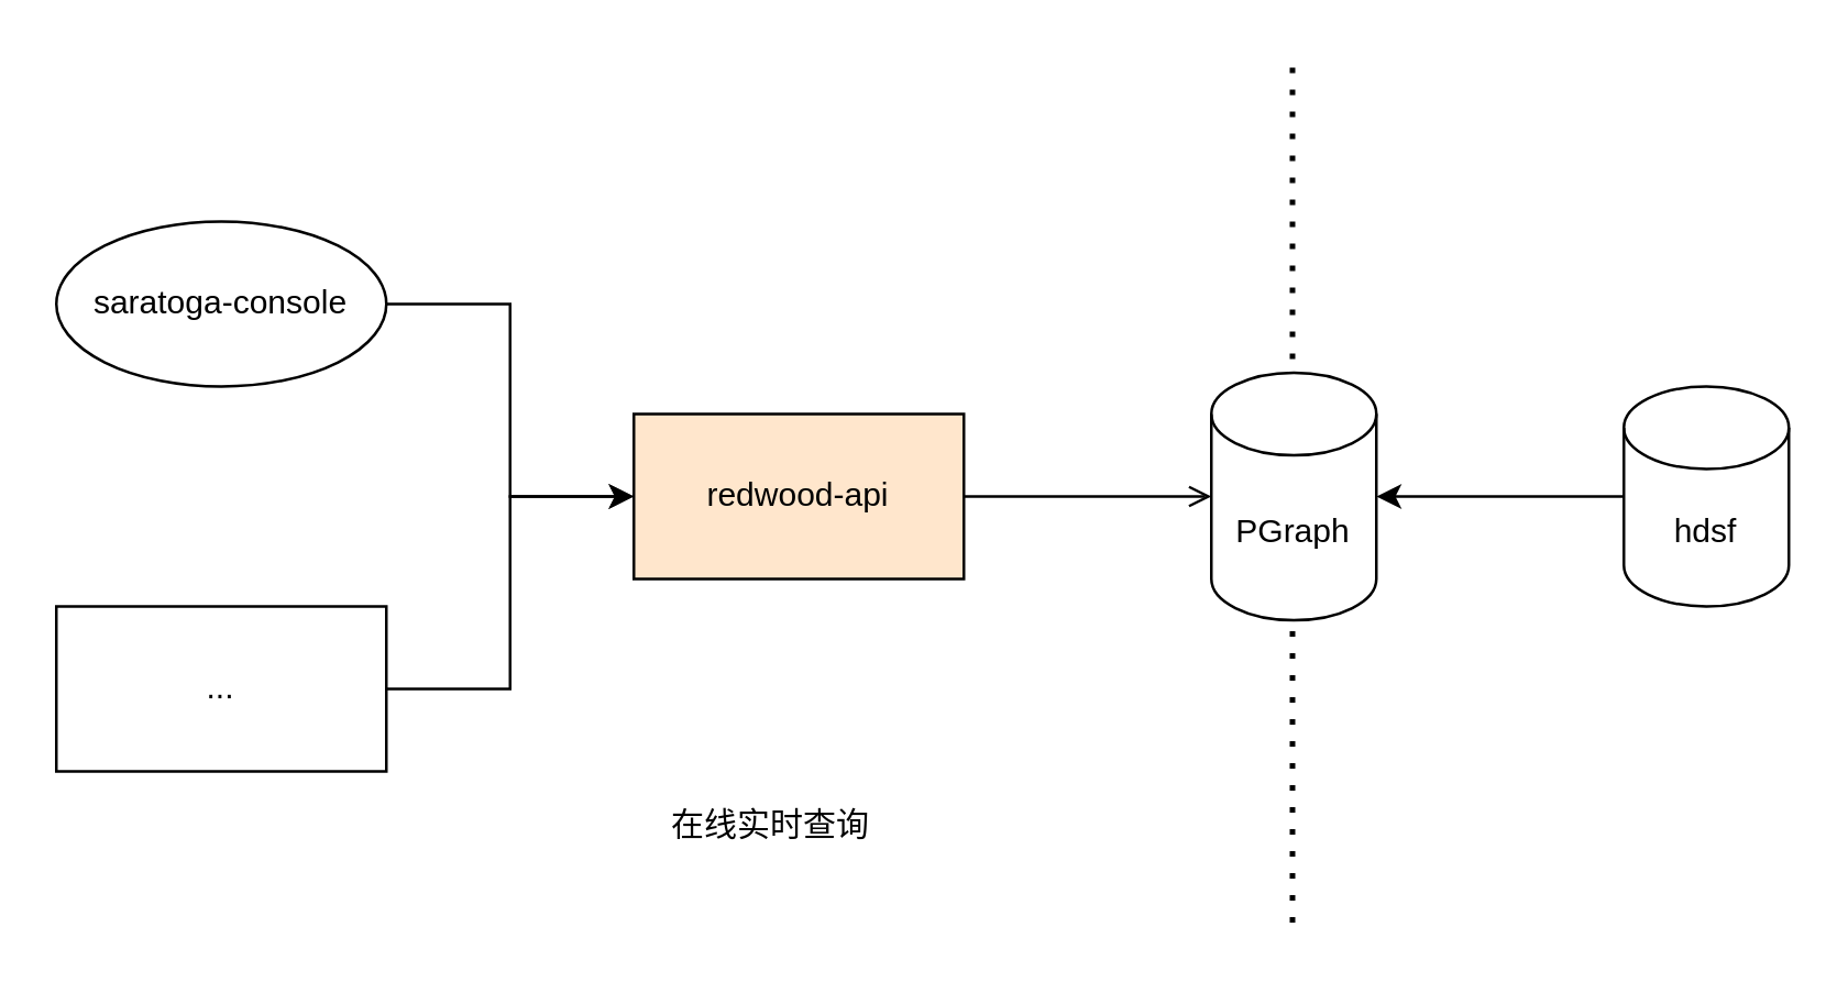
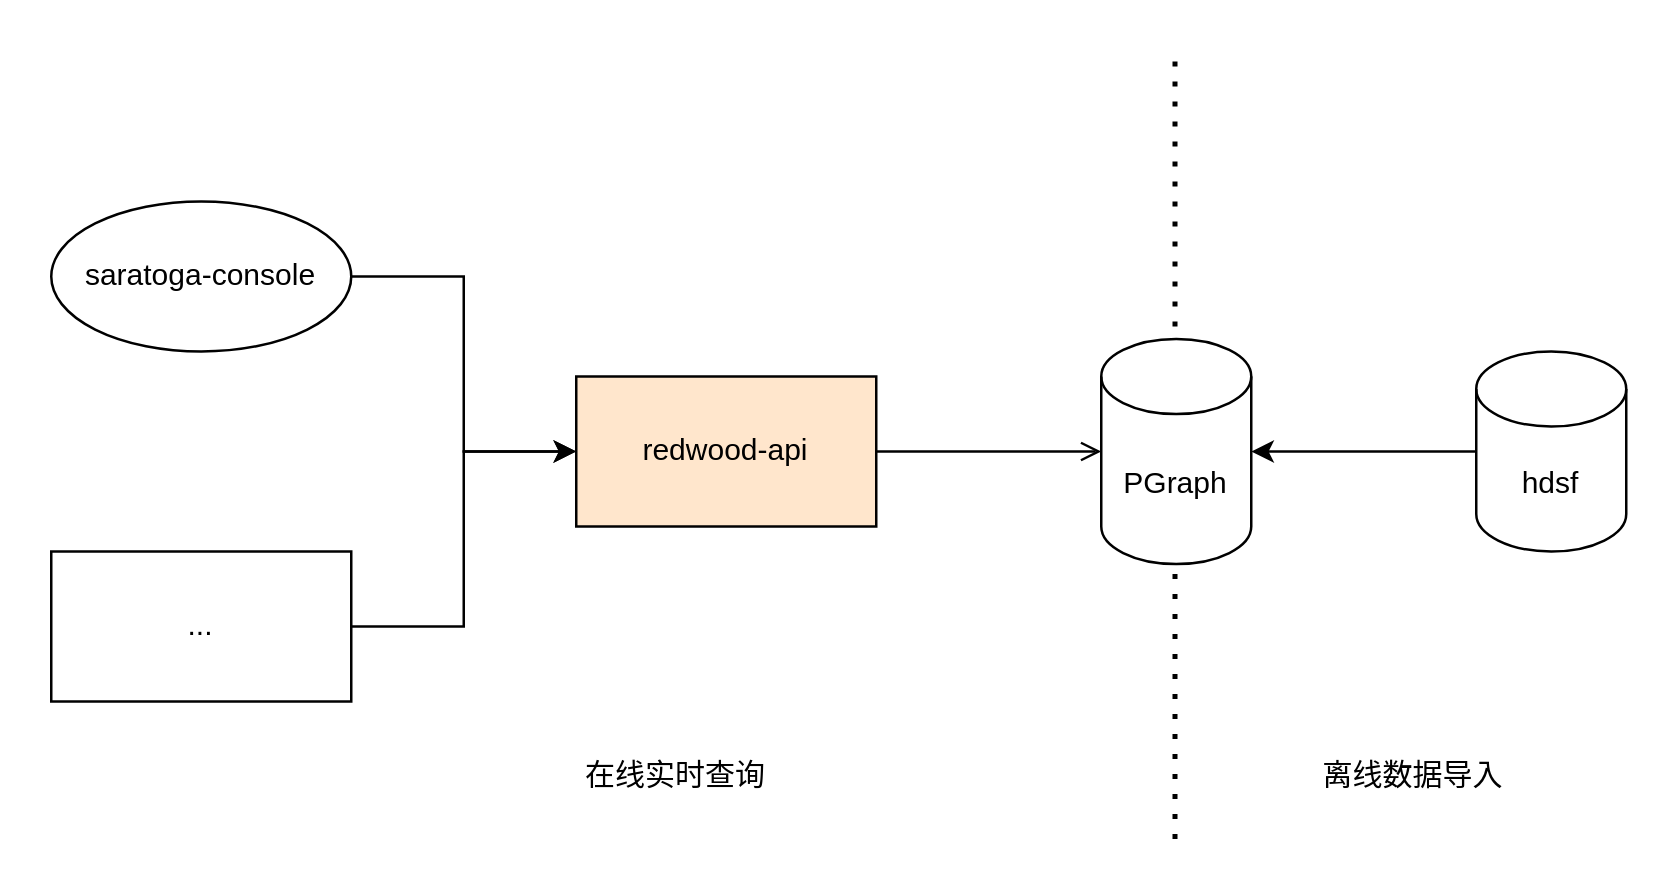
- <mxCell id="14" value="在线实时查询" style="text;html=1;strokeColor=none;fillColor=none;align=center;verticalAlign=middle;whiteSpace=wrap;rounded=0;" parent="1" vertex="1"><mxGeometry x="235" y="290" width="90" height="20" as="geometry" /></mxCell>
+ <mxCell id="14" value="在线实时查询" style="text;html=1;strokeColor=none;fillColor=none;align=center;verticalAlign=middle;whiteSpace=wrap;rounded=0;" parent="1" vertex="1"><mxGeometry x="225" y="300" width="90" height="20" as="geometry" /></mxCell>
+ <mxCell id="13" value="离线数据导入" style="text;html=1;strokeColor=none;fillColor=none;align=center;verticalAlign=middle;whiteSpace=wrap;rounded=0;" parent="1" vertex="1"><mxGeometry x="520" y="300" width="90" height="20" as="geometry" /></mxCell>
